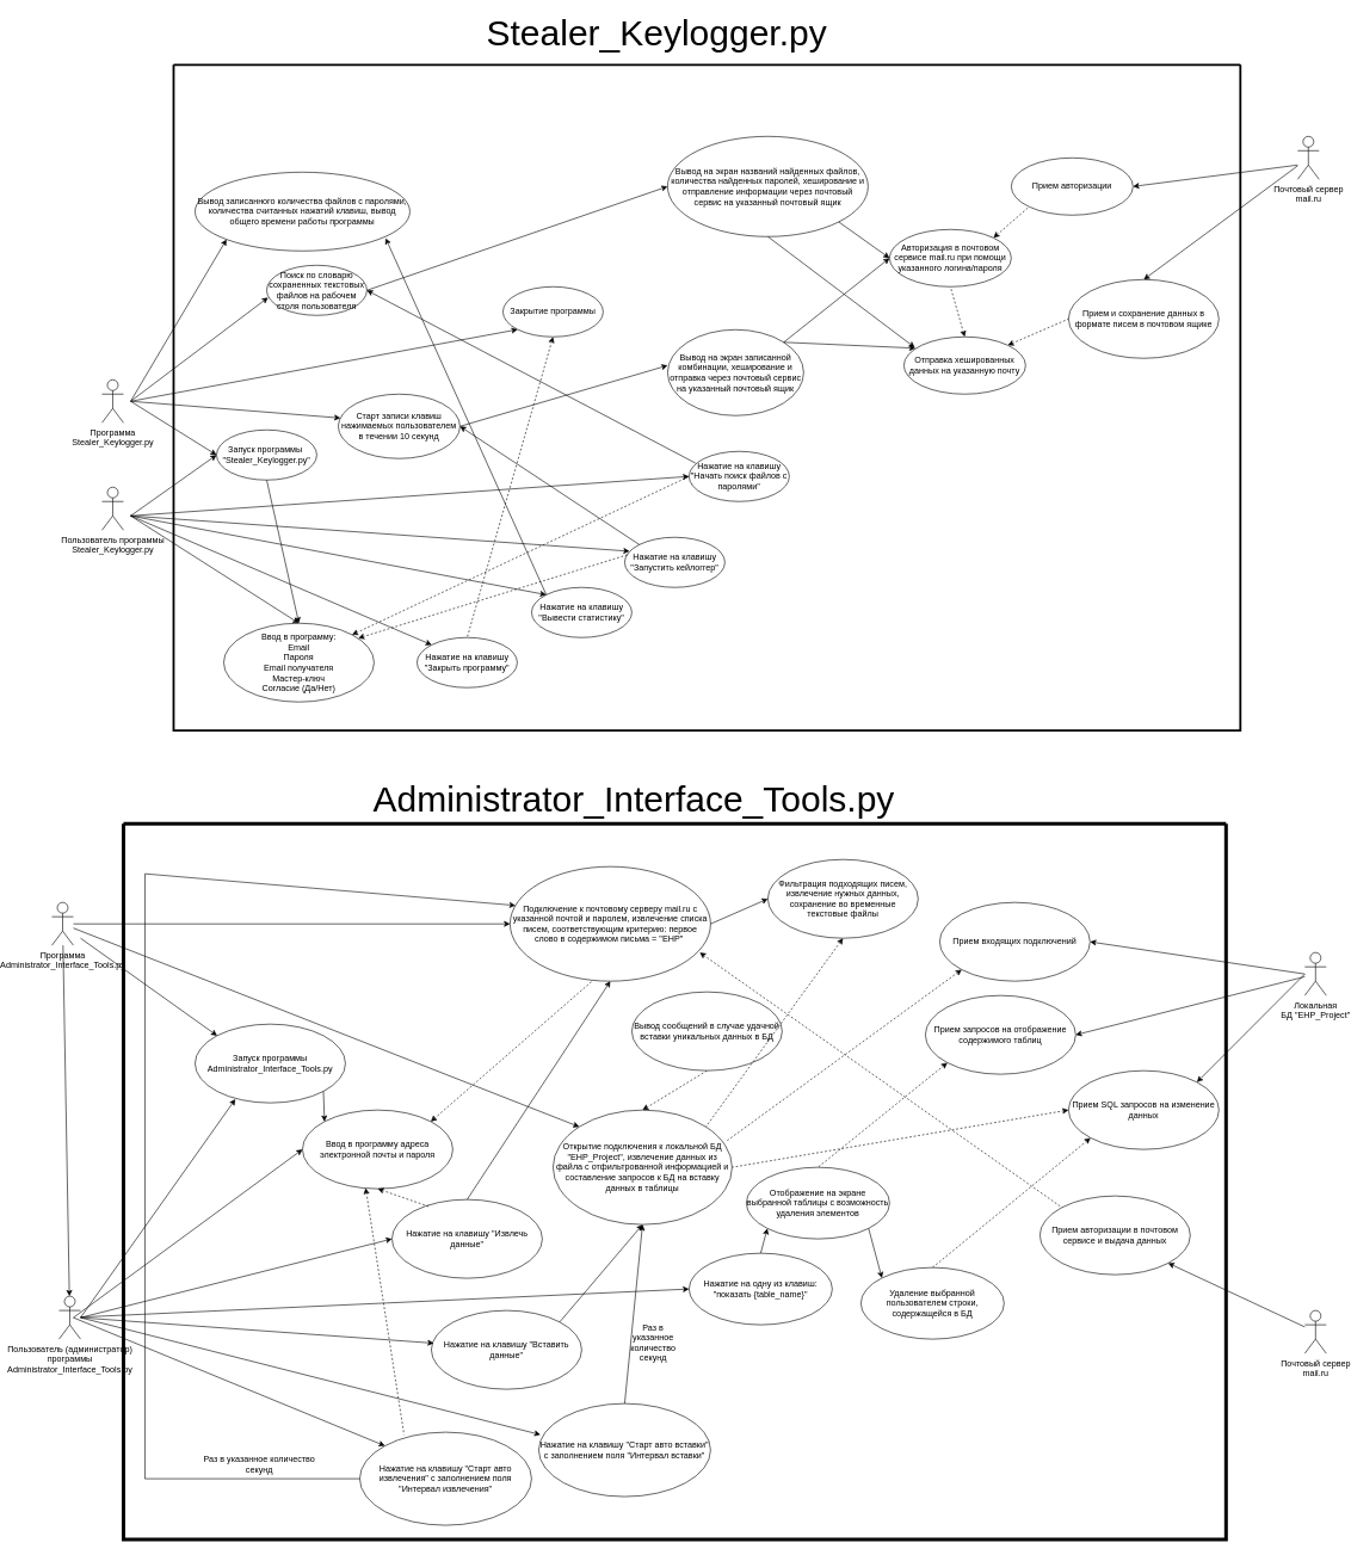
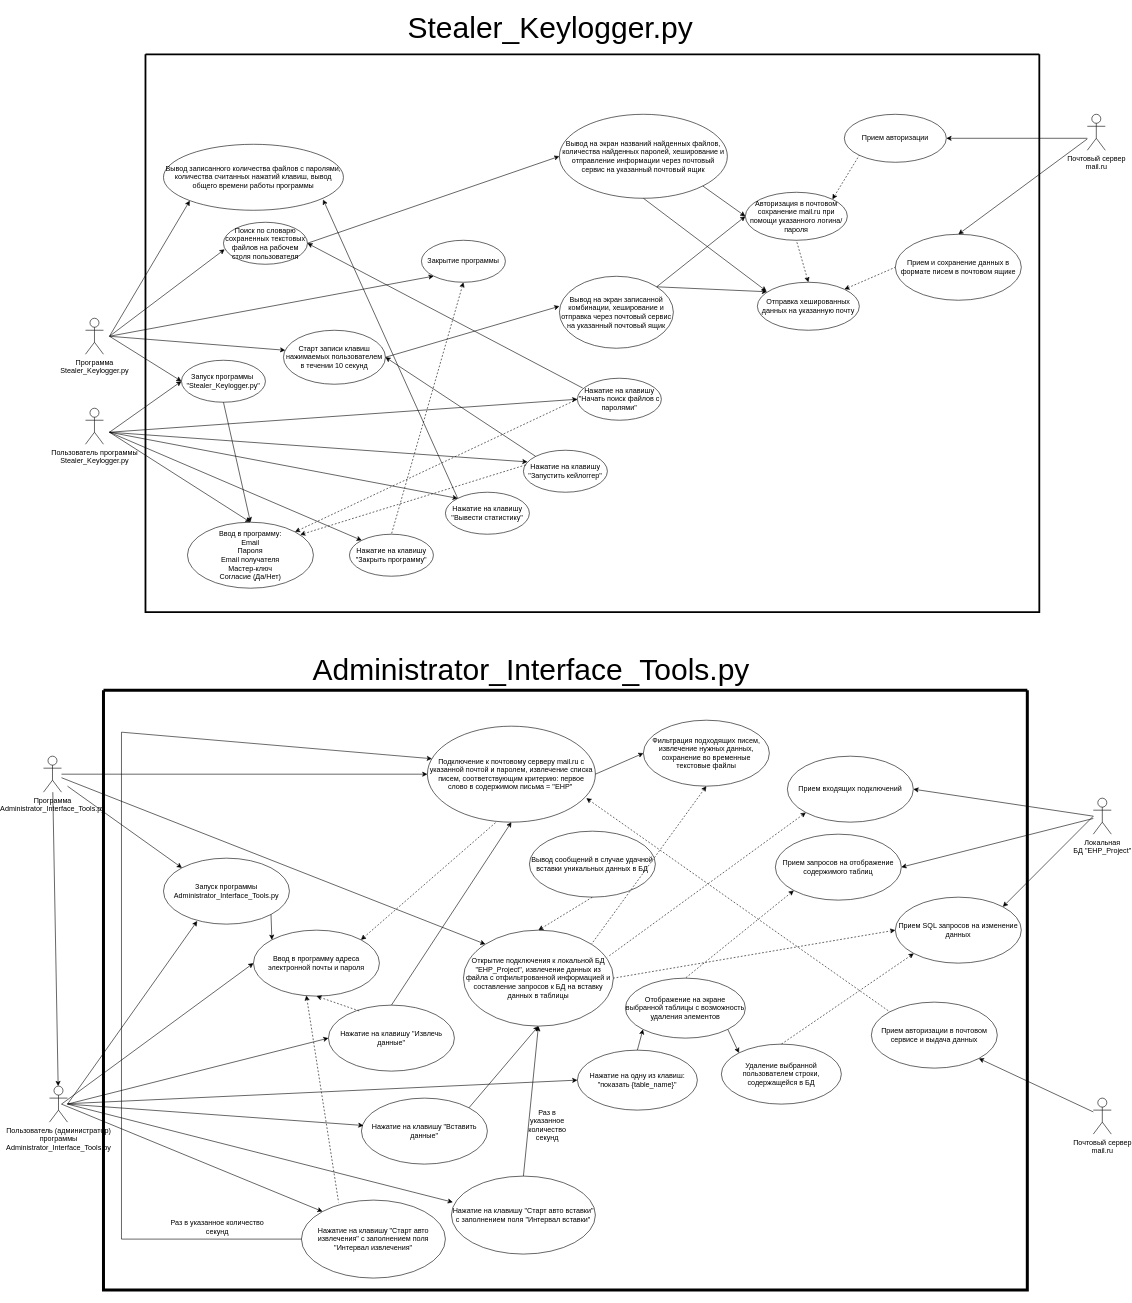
- <mxCell id="42" value="&lt;font color=&quot;#000000&quot;&gt;Прием авторизации&lt;br&gt;&lt;/font&gt;" style="ellipse;whiteSpace=wrap;html=1;fillColor=none;strokeColor=#000000;" parent="1" vertex="1"><mxGeometry x="1360" y="220" width="170" height="80" as="geometry" /></mxCell>
+ <mxCell id="42" value="&lt;font color=&quot;#000000&quot;&gt;Прием авторизации&lt;br&gt;&lt;/font&gt;" style="ellipse;whiteSpace=wrap;html=1;fillColor=none;strokeColor=#000000;" parent="1" vertex="1"><mxGeometry x="1355" y="190" width="170" height="80" as="geometry" /></mxCell>
- <mxCell id="31" value="&lt;font color=&quot;#000000&quot;&gt;Авторизация в почтовом сервисе mail.ru при помощи указанного логина/пароля&lt;br&gt;&lt;/font&gt;" style="ellipse;whiteSpace=wrap;html=1;fillColor=none;strokeColor=#000000;" parent="1" vertex="1"><mxGeometry x="1190" y="320" width="170" height="80" as="geometry" /></mxCell>
+ <mxCell id="31" value="&lt;font color=&quot;#000000&quot;&gt;Авторизация в почтовом сохранение mail.ru при помощи указанного логина/пароля&lt;br&gt;&lt;/font&gt;" style="ellipse;whiteSpace=wrap;html=1;fillColor=none;strokeColor=#000000;" parent="1" vertex="1"><mxGeometry x="1190" y="320" width="170" height="80" as="geometry" /></mxCell>
- <mxCell id="82" value="&lt;font color=&quot;#000000&quot;&gt;Удаление выбранной пользователем строки, содержащейся в БД&lt;br&gt;&lt;/font&gt;" style="ellipse;whiteSpace=wrap;html=1;fillColor=none;strokeColor=#000000;" parent="1" vertex="1"><mxGeometry x="1150" y="1770" width="200" height="100" as="geometry" /></mxCell>
+ <mxCell id="82" value="&lt;font color=&quot;#000000&quot;&gt;Удаление выбранной пользователем строки, содержащейся в БД&lt;br&gt;&lt;/font&gt;" style="ellipse;whiteSpace=wrap;html=1;fillColor=none;strokeColor=#000000;" parent="1" vertex="1"><mxGeometry x="1150" y="1740" width="200" height="100" as="geometry" /></mxCell>
